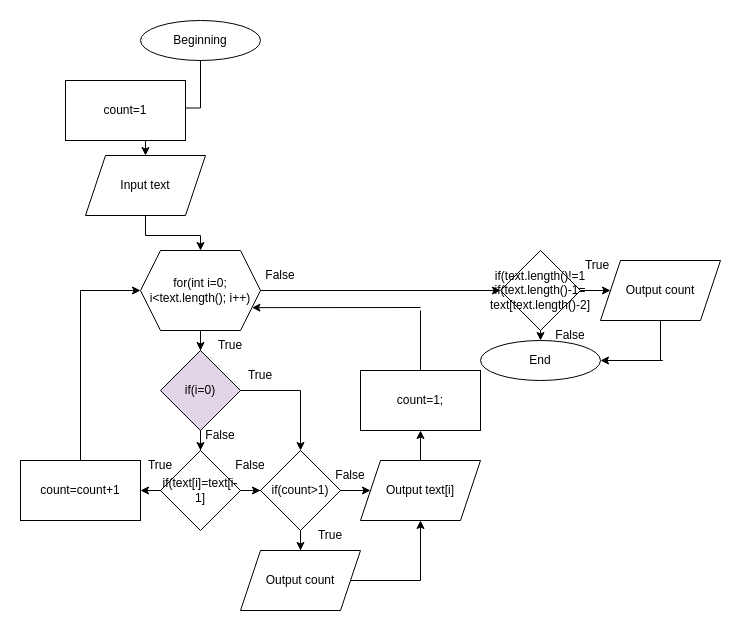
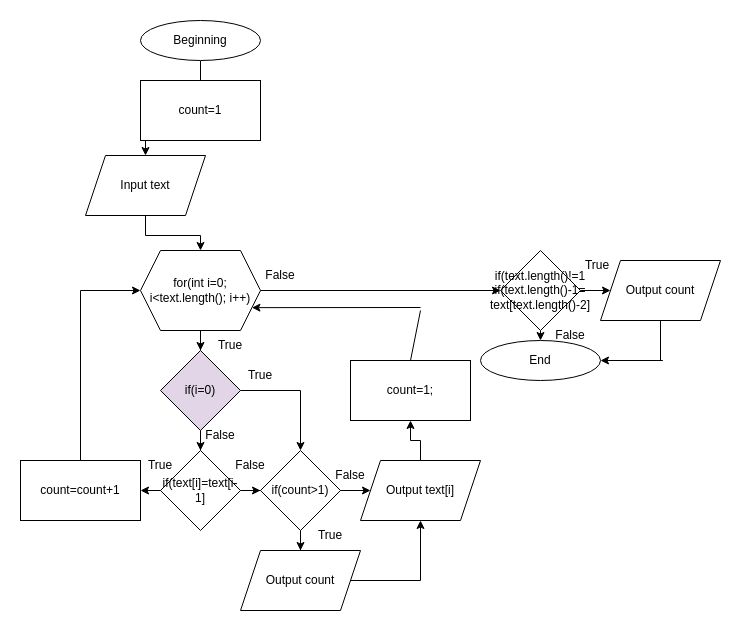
- <mxCell id="4" value="count=1" style="rounded=0;whiteSpace=wrap;html=1;" vertex="1" parent="1"><mxGeometry x="65" y="80" width="120" height="60" as="geometry" /></mxCell>
+ <mxCell id="4" value="count=1" style="rounded=0;whiteSpace=wrap;html=1;" vertex="1" parent="1"><mxGeometry x="140" y="80" width="120" height="60" as="geometry" /></mxCell>
- <mxCell id="22" value="count=1;" style="rounded=0;whiteSpace=wrap;html=1;" vertex="1" parent="1"><mxGeometry x="360" y="370" width="120" height="60" as="geometry" /></mxCell>
+ <mxCell id="22" value="count=1;" style="rounded=0;whiteSpace=wrap;html=1;" vertex="1" parent="1"><mxGeometry x="350" y="360" width="120" height="60" as="geometry" /></mxCell>
